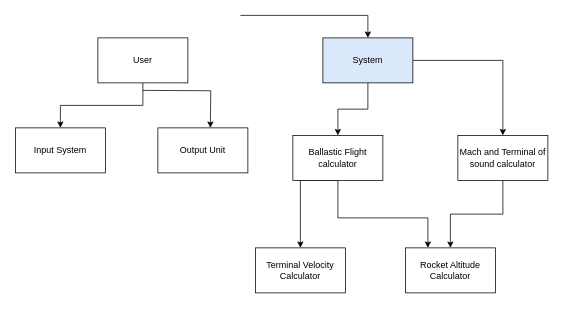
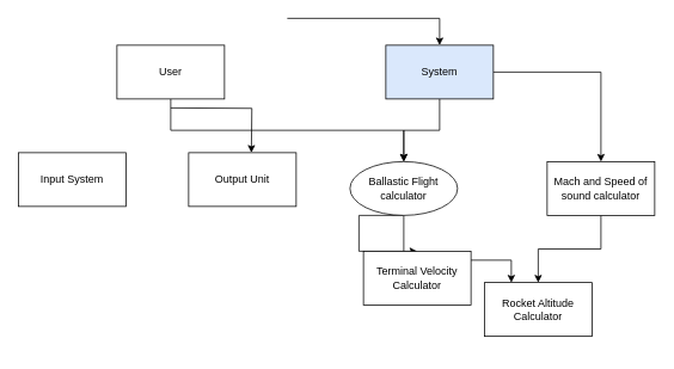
- <mxCell id="7" style="edgeStyle=orthogonalEdgeStyle;rounded=0;orthogonalLoop=1;jettySize=auto;html=1;exitX=0.5;exitY=1;exitDx=0;exitDy=0;" edge="1" parent="1" source="8" target="3"><mxGeometry relative="1" as="geometry" /></mxCell>
+ <mxCell id="7" style="edgeStyle=orthogonalEdgeStyle;rounded=0;orthogonalLoop=1;jettySize=auto;html=1;exitX=0.5;exitY=1;exitDx=0;exitDy=0;" edge="1" parent="1" source="8" target="13"><mxGeometry relative="1" as="geometry" /></mxCell>
- <mxCell id="13" value="Ballastic Flight calculator" style="rounded=0;whiteSpace=wrap;html=1;" vertex="1" parent="1"><mxGeometry x="390" y="180" width="120" height="60" as="geometry" /></mxCell>
+ <mxCell id="13" value="Ballastic Flight calculator" style="ellipse;whiteSpace=wrap;html=1;" vertex="1" parent="1"><mxGeometry x="390" y="180" width="120" height="60" as="geometry" /></mxCell>
- <mxCell id="10" value="Mach and Terminal of sound calculator" style="rounded=0;whiteSpace=wrap;html=1;" vertex="1" parent="1"><mxGeometry x="610" y="180" width="120" height="60" as="geometry" /></mxCell>
+ <mxCell id="10" value="Mach and Speed of sound calculator" style="rounded=0;whiteSpace=wrap;html=1;" vertex="1" parent="1"><mxGeometry x="610" y="180" width="120" height="60" as="geometry" /></mxCell>
- <mxCell id="14" value="Terminal Velocity Calculator" style="rounded=0;whiteSpace=wrap;html=1;" vertex="1" parent="1"><mxGeometry x="340" y="330" width="120" height="60" as="geometry" /></mxCell>
+ <mxCell id="14" value="Terminal Velocity Calculator" style="rounded=0;whiteSpace=wrap;html=1;" vertex="1" parent="1"><mxGeometry x="405" y="280" width="120" height="60" as="geometry" /></mxCell>
- <mxCell id="15" value="Rocket Altitude Calculator" style="rounded=0;whiteSpace=wrap;html=1;" vertex="1" parent="1"><mxGeometry x="540" y="330" width="120" height="60" as="geometry" /></mxCell>
+ <mxCell id="15" value="Rocket Altitude Calculator" style="rounded=0;whiteSpace=wrap;html=1;" vertex="1" parent="1"><mxGeometry x="540" y="315" width="120" height="60" as="geometry" /></mxCell>
